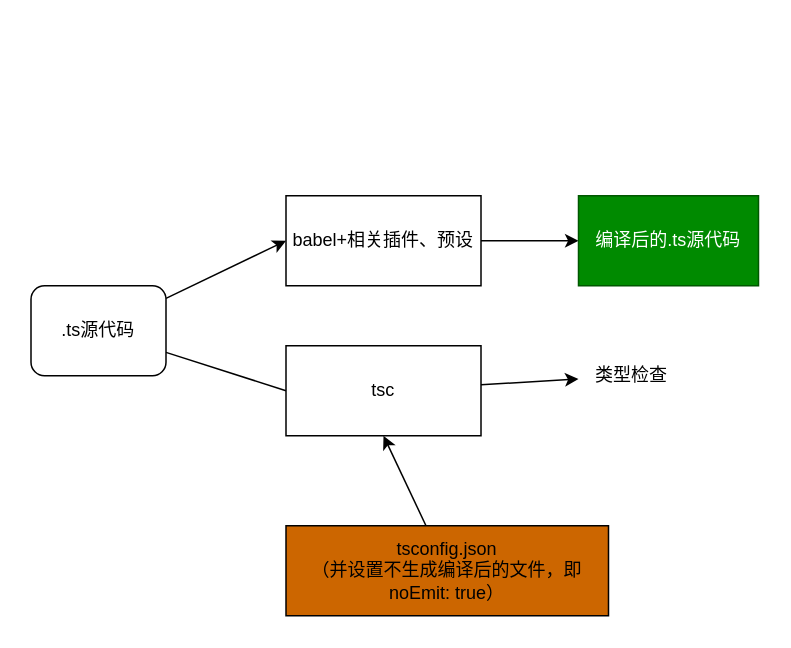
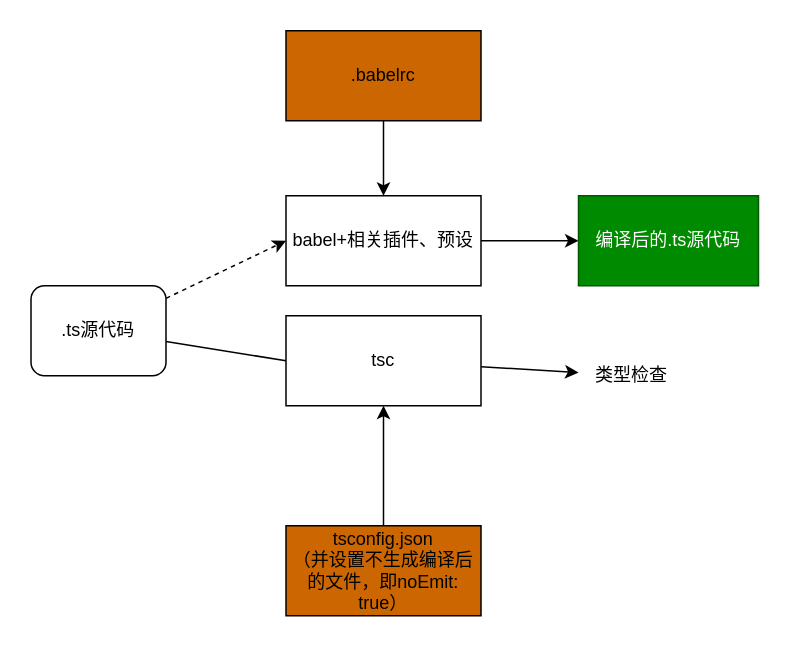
+ <mxCell id="11" value=".babelrc" style="whiteSpace=wrap;html=1;fillColor=#CC6600;" vertex="1" parent="1"><mxGeometry x="190" y="20" width="130" height="60" as="geometry" /></mxCell>
+ <mxCell id="10" style="edgeStyle=none;html=1;entryX=0.5;entryY=0;entryDx=0;entryDy=0;" edge="1" parent="1" source="11" target="6"><mxGeometry relative="1" as="geometry" /></mxCell>
- <mxCell id="2" style="edgeStyle=none;html=1;entryX=0;entryY=0.5;entryDx=0;entryDy=0;" edge="1" parent="1" source="4" target="6"><mxGeometry relative="1" as="geometry" /></mxCell>
+ <mxCell id="2" style="edgeStyle=none;html=1;entryX=0;entryY=0.5;entryDx=0;entryDy=0;dashed=1;" edge="1" parent="1" source="4" target="6"><mxGeometry relative="1" as="geometry" /></mxCell>
- <mxCell id="8" value="tsc" style="rounded=0;whiteSpace=wrap;html=1;" vertex="1" parent="1"><mxGeometry x="190" y="230" width="130" height="60" as="geometry" /></mxCell>
+ <mxCell id="8" value="tsc" style="rounded=0;whiteSpace=wrap;html=1;" vertex="1" parent="1"><mxGeometry x="190" y="210" width="130" height="60" as="geometry" /></mxCell>
- <mxCell id="13" value="tsconfig.json&lt;br&gt;（并设置不生成编译后的文件，即noEmit: true）" style="whiteSpace=wrap;html=1;fillColor=#CC6600;" vertex="1" parent="1"><mxGeometry x="190" y="350" width="215" height="60" as="geometry" /></mxCell>
+ <mxCell id="13" value="tsconfig.json&lt;br&gt;（并设置不生成编译后的文件，即noEmit: true）" style="whiteSpace=wrap;html=1;fillColor=#CC6600;" vertex="1" parent="1"><mxGeometry x="190" y="350" width="130" height="60" as="geometry" /></mxCell>
